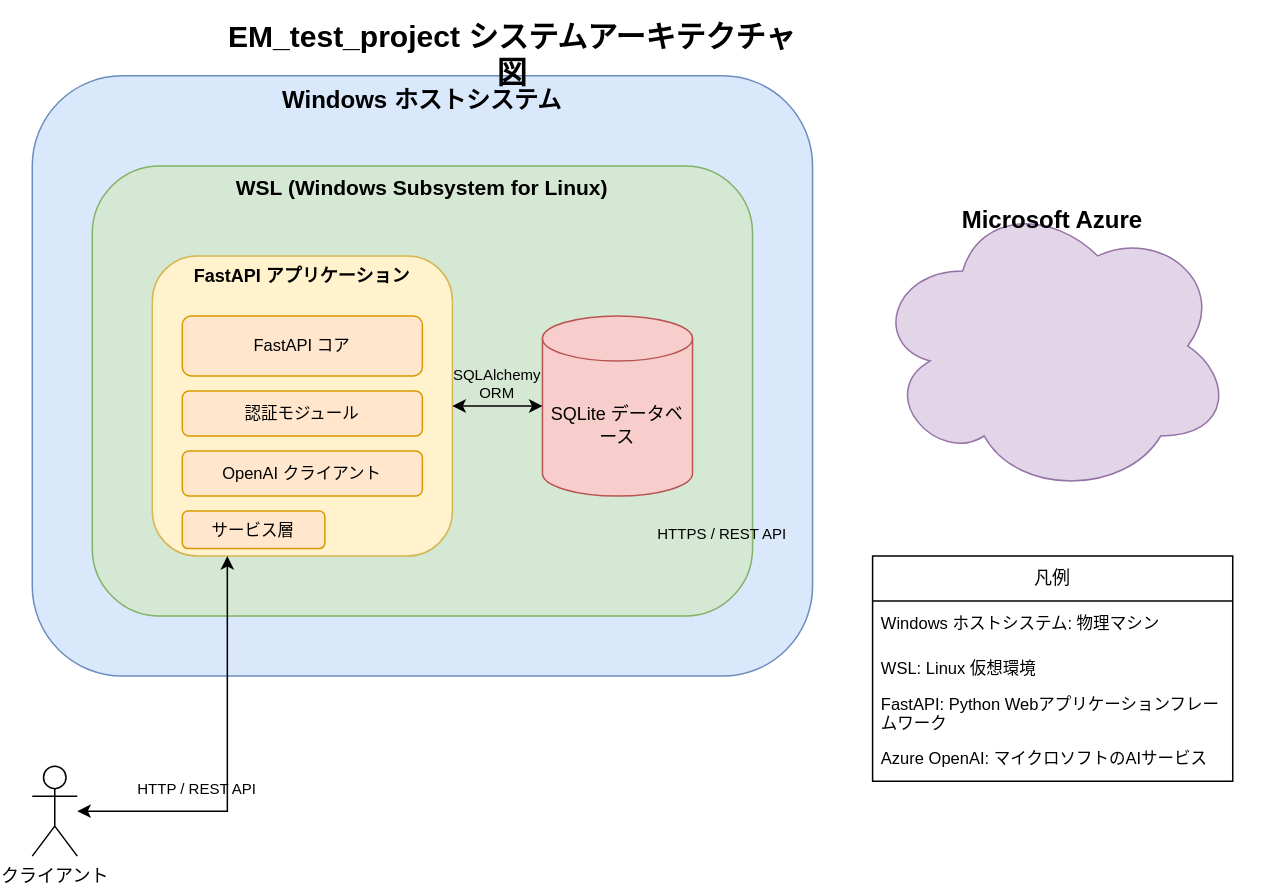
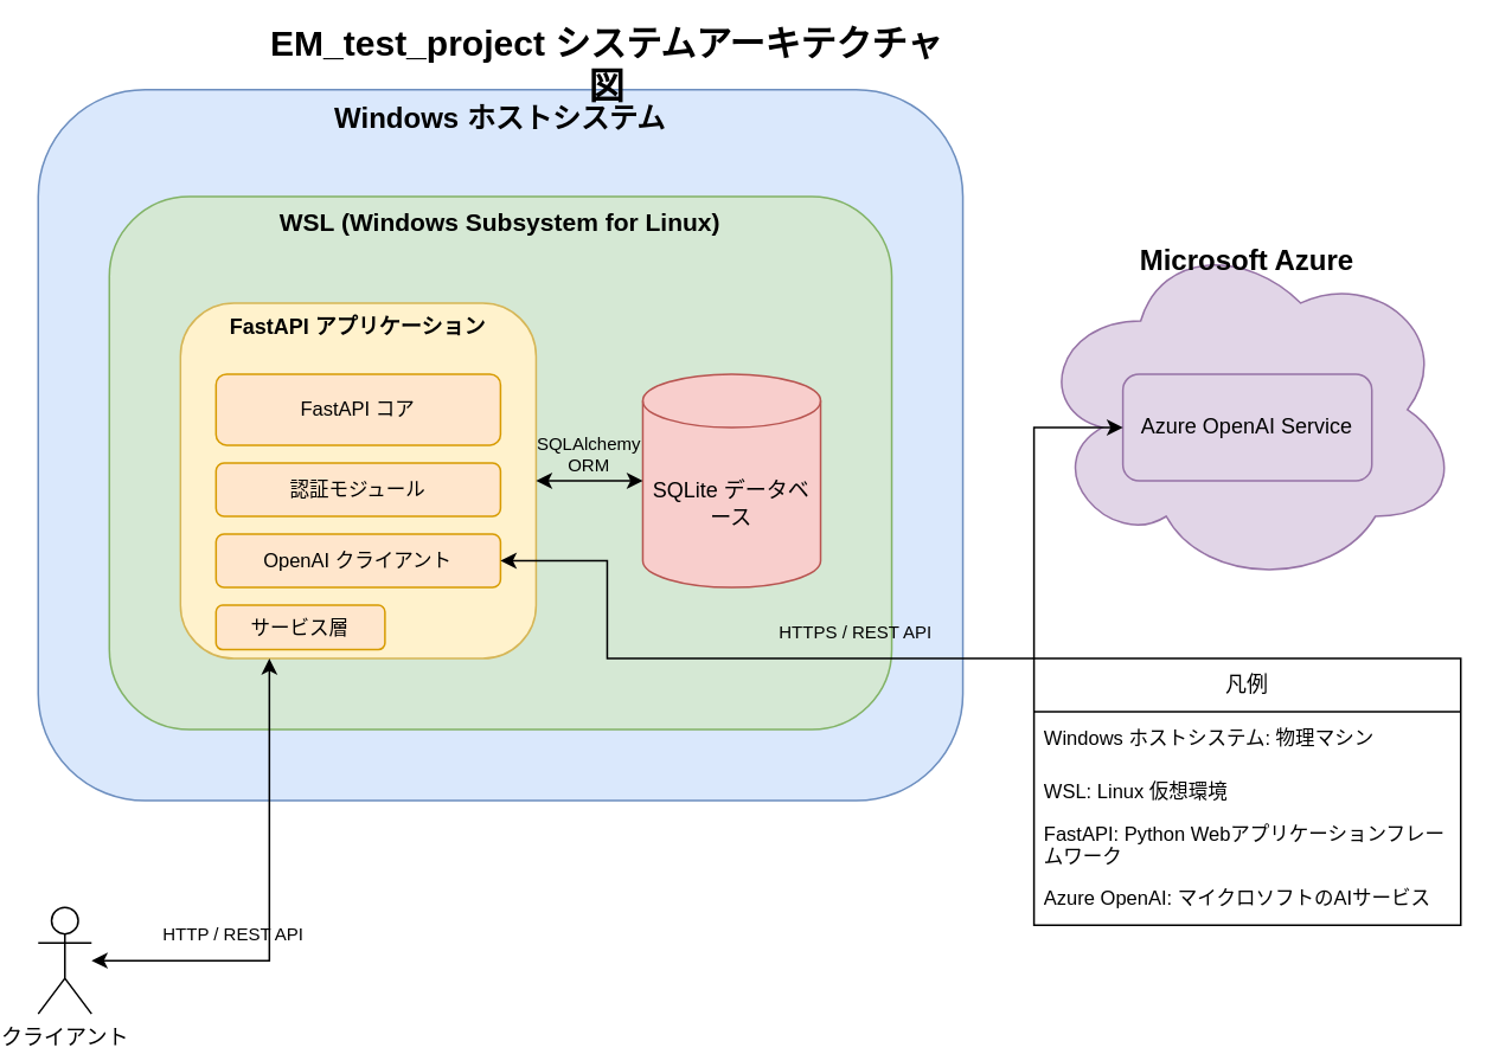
+ <mxCell id="11" value="Azure OpenAI Service" style="rounded=1;whiteSpace=wrap;html=1;fontSize=12;fillColor=#e1d5e7;strokeColor=#9673a6;" vertex="1" parent="1"><mxGeometry x="630" y="210" width="140" height="60" as="geometry" /></mxCell>
+ <mxCell id="14" value="" style="endArrow=classic;startArrow=classic;html=1;rounded=0;exitX=1;exitY=0.5;exitDx=0;exitDy=0;entryX=0;entryY=0.5;entryDx=0;entryDy=0;" edge="1" parent="1" source="7" target="11"><mxGeometry width="50" height="50" relative="1" as="geometry"><mxPoint x="370" y="460" as="sourcePoint" /><mxPoint x="420" y="410" as="targetPoint" /><Array as="points"><mxPoint x="340" y="315" /><mxPoint x="340" y="370" /><mxPoint x="580" y="370" /><mxPoint x="580" y="240" /></Array></mxGeometry></mxCell>
